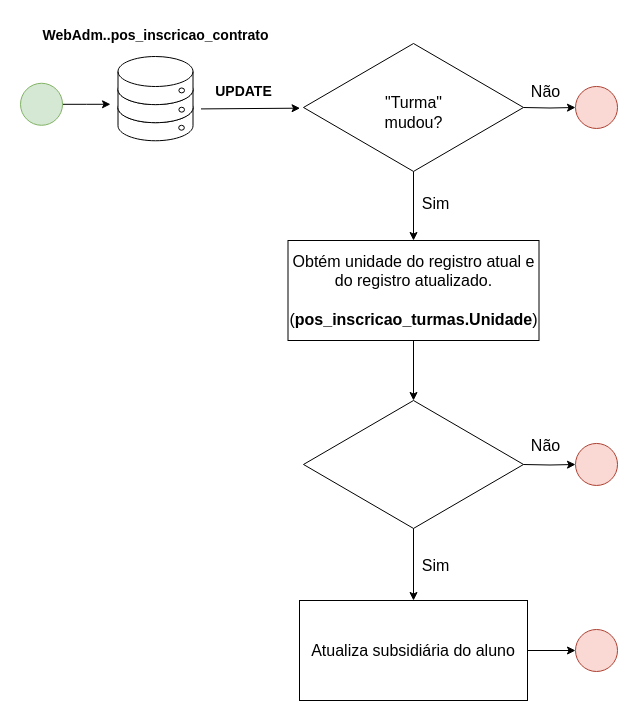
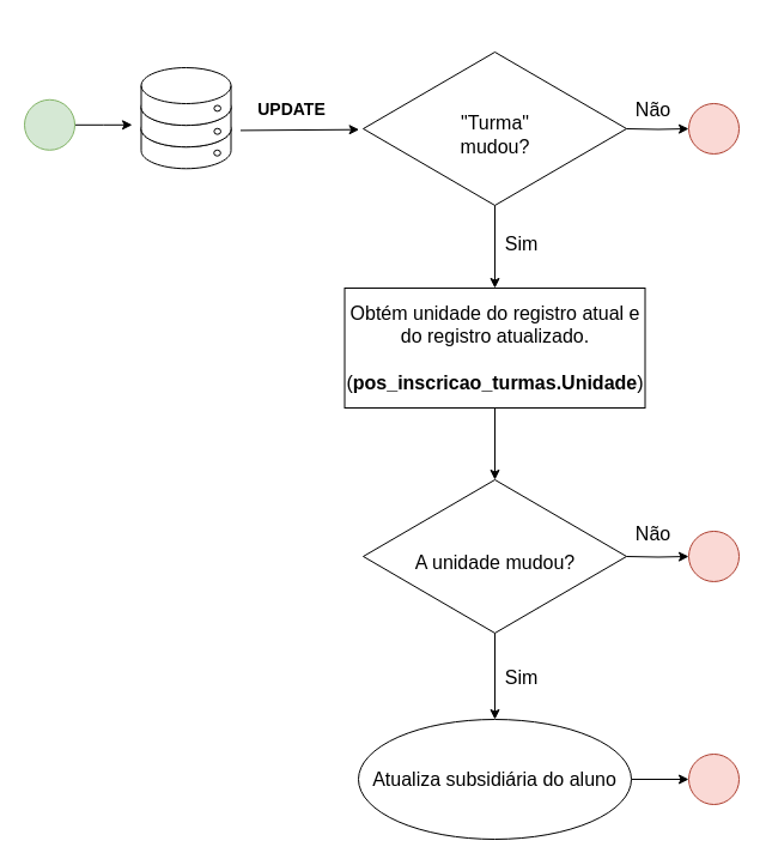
- <mxCell id="2" value="&lt;font style=&quot;font-size: 14px;&quot;&gt;&lt;b&gt;WebAdm..pos_inscricao_contrato&lt;/b&gt;&lt;/font&gt;" style="text;html=1;align=center;verticalAlign=middle;resizable=0;points=[];autosize=1;strokeColor=none;fillColor=none;strokeWidth=13;" vertex="1" parent="1"><mxGeometry x="30" y="20" width="250" height="30" as="geometry" /></mxCell>
+ <mxCell id="23" value="&lt;font style=&quot;font-size: 16px;&quot;&gt;A unidade mudou?&lt;/font&gt;" style="text;html=1;align=center;verticalAlign=middle;resizable=0;points=[];autosize=1;strokeColor=none;fillColor=none;fontSize=16;fontFamily=Helvetica;fontColor=default;" vertex="1" parent="21"><mxGeometry x="30" y="53.97" width="160" height="30" as="geometry" /></mxCell>
- <mxCell id="31" value="Atualiza subsidiária do aluno" style="whiteSpace=wrap;html=1;strokeColor=default;align=center;verticalAlign=middle;fontFamily=Helvetica;fontSize=16;fontColor=default;startSize=30;fillColor=default;" vertex="1" parent="1"><mxGeometry x="299" y="600" width="228" height="100" as="geometry" /></mxCell>
+ <mxCell id="31" value="Atualiza subsidiária do aluno" style="ellipse;whiteSpace=wrap;html=1;strokeColor=default;align=center;verticalAlign=middle;fontFamily=Helvetica;fontSize=16;fontColor=default;startSize=30;fillColor=default;" vertex="1" parent="1"><mxGeometry x="299" y="600" width="228" height="100" as="geometry" /></mxCell>
